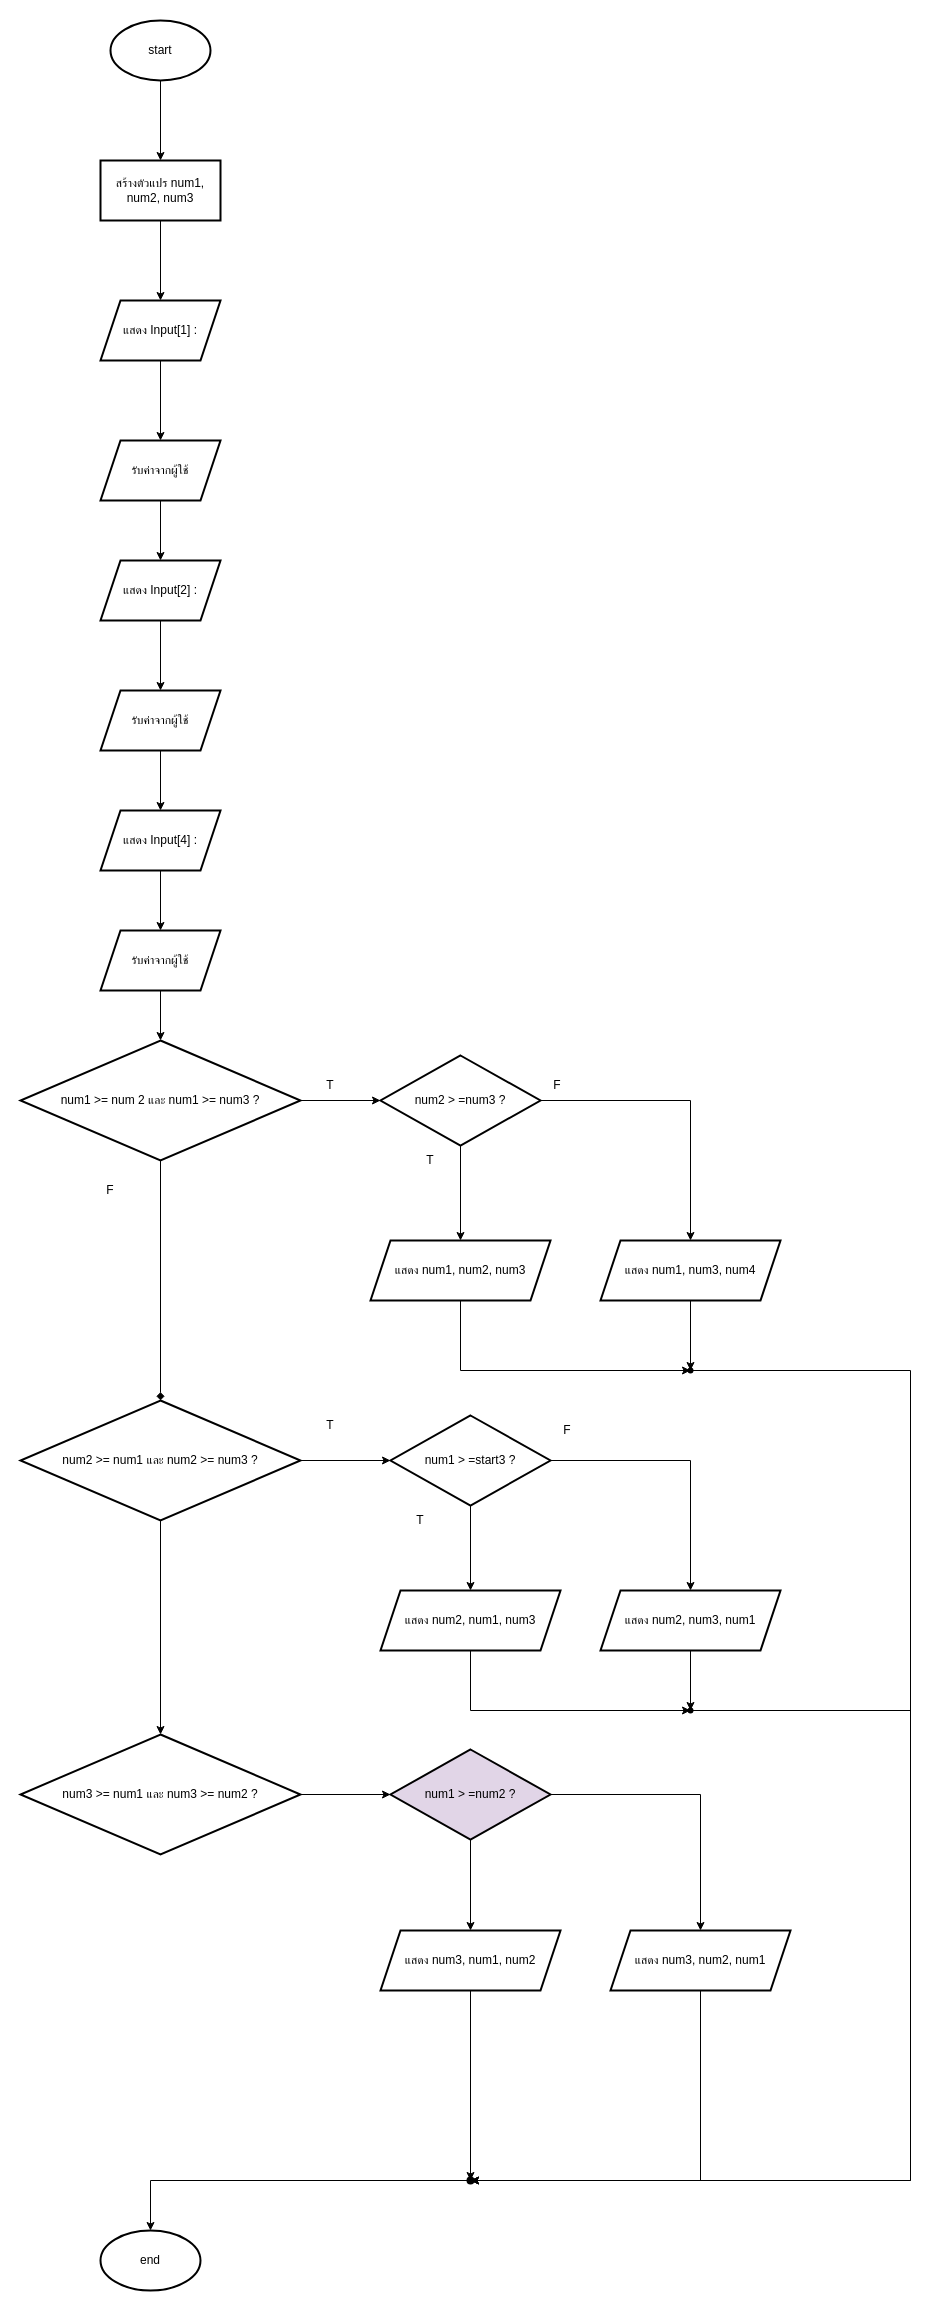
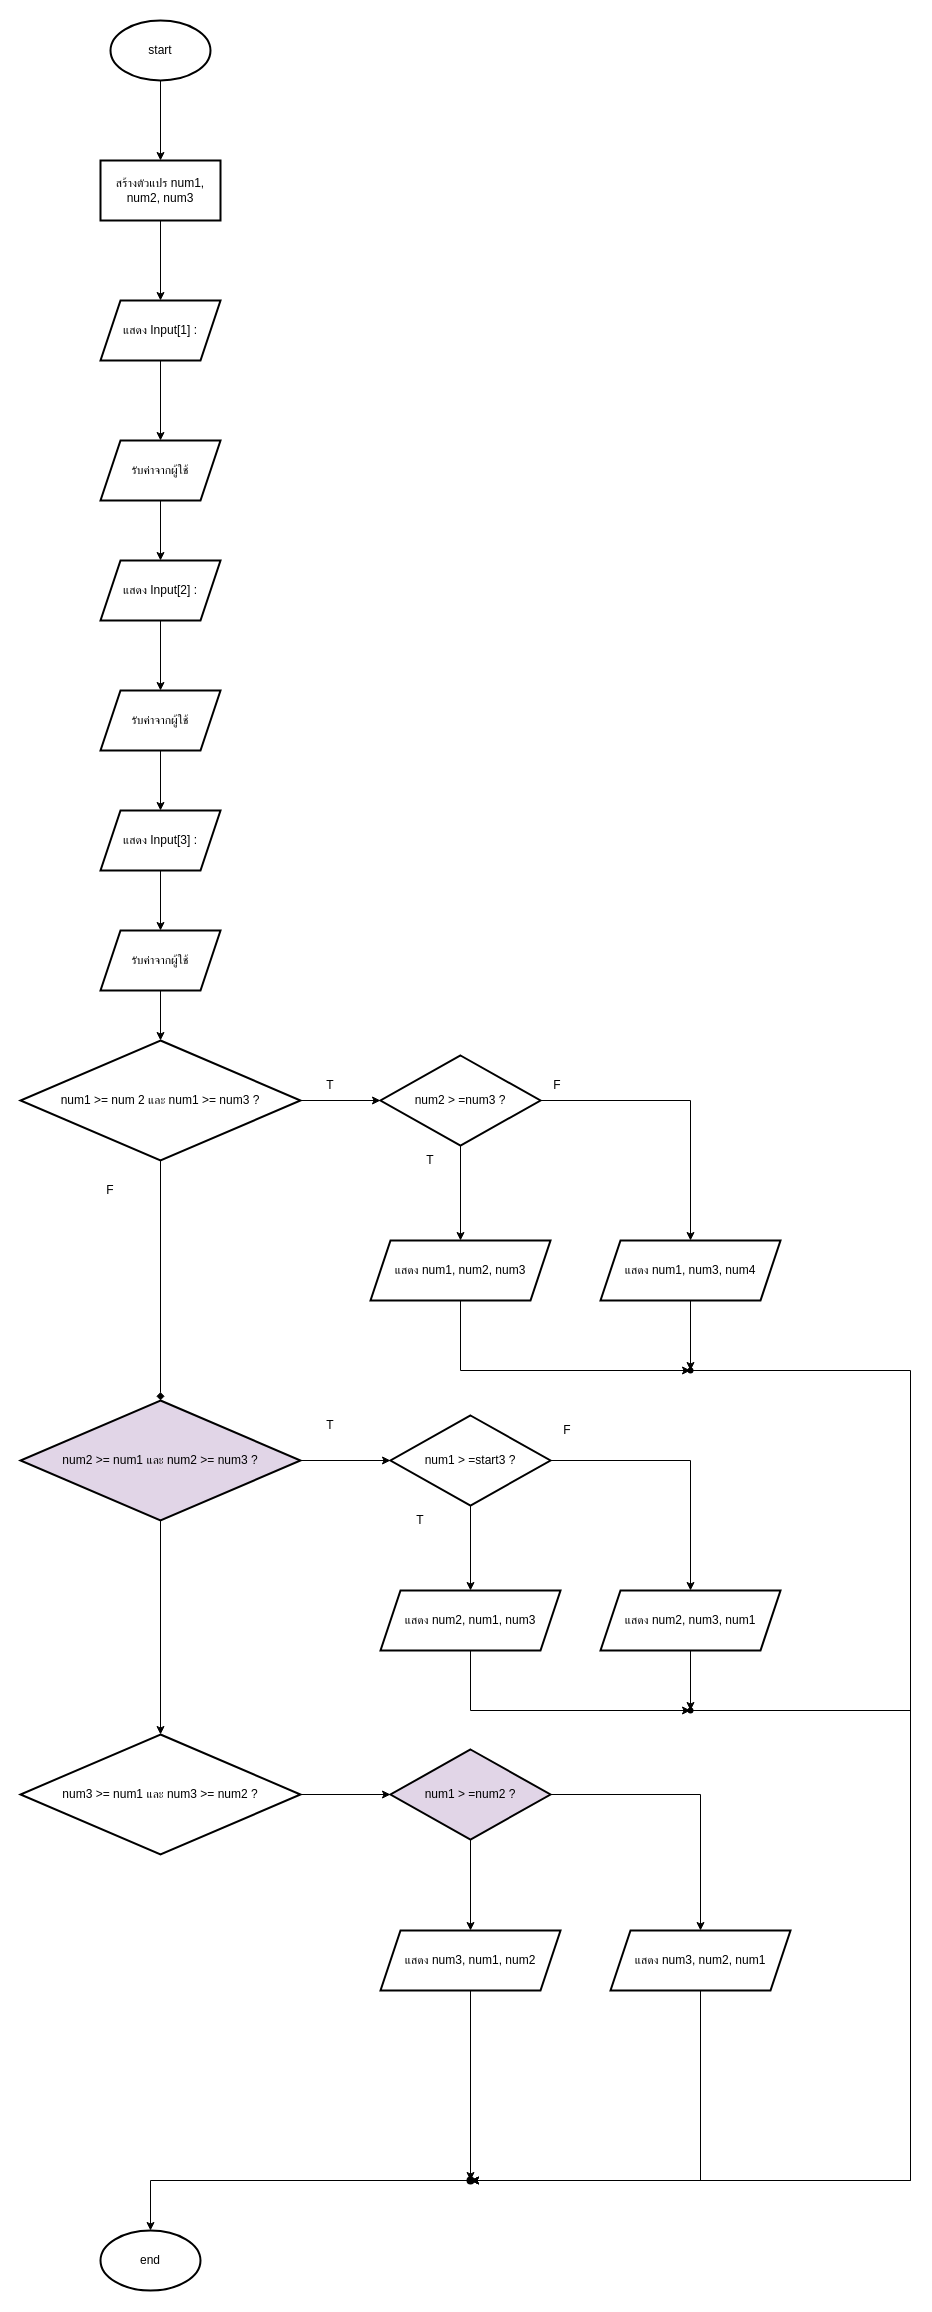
- <mxCell id="15" value="แสดง Input[4] :" style="shape=parallelogram;perimeter=parallelogramPerimeter;whiteSpace=wrap;html=1;fixedSize=1;strokeWidth=2;" vertex="1" parent="1"><mxGeometry x="100" y="810" width="120" height="60" as="geometry" /></mxCell>
+ <mxCell id="15" value="แสดง Input[3] :" style="shape=parallelogram;perimeter=parallelogramPerimeter;whiteSpace=wrap;html=1;fixedSize=1;strokeWidth=2;" vertex="1" parent="1"><mxGeometry x="100" y="810" width="120" height="60" as="geometry" /></mxCell>
- <mxCell id="32" value="num2 &amp;gt;= num1 และ num2 &amp;gt;= num3 ?" style="rhombus;whiteSpace=wrap;html=1;strokeWidth=2;" vertex="1" parent="1"><mxGeometry x="20" y="1400" width="280" height="120" as="geometry" /></mxCell>
+ <mxCell id="32" value="num2 &amp;gt;= num1 และ num2 &amp;gt;= num3 ?" style="rhombus;whiteSpace=wrap;html=1;strokeWidth=2;fillColor=#e1d5e7;" vertex="1" parent="1"><mxGeometry x="20" y="1400" width="280" height="120" as="geometry" /></mxCell>
